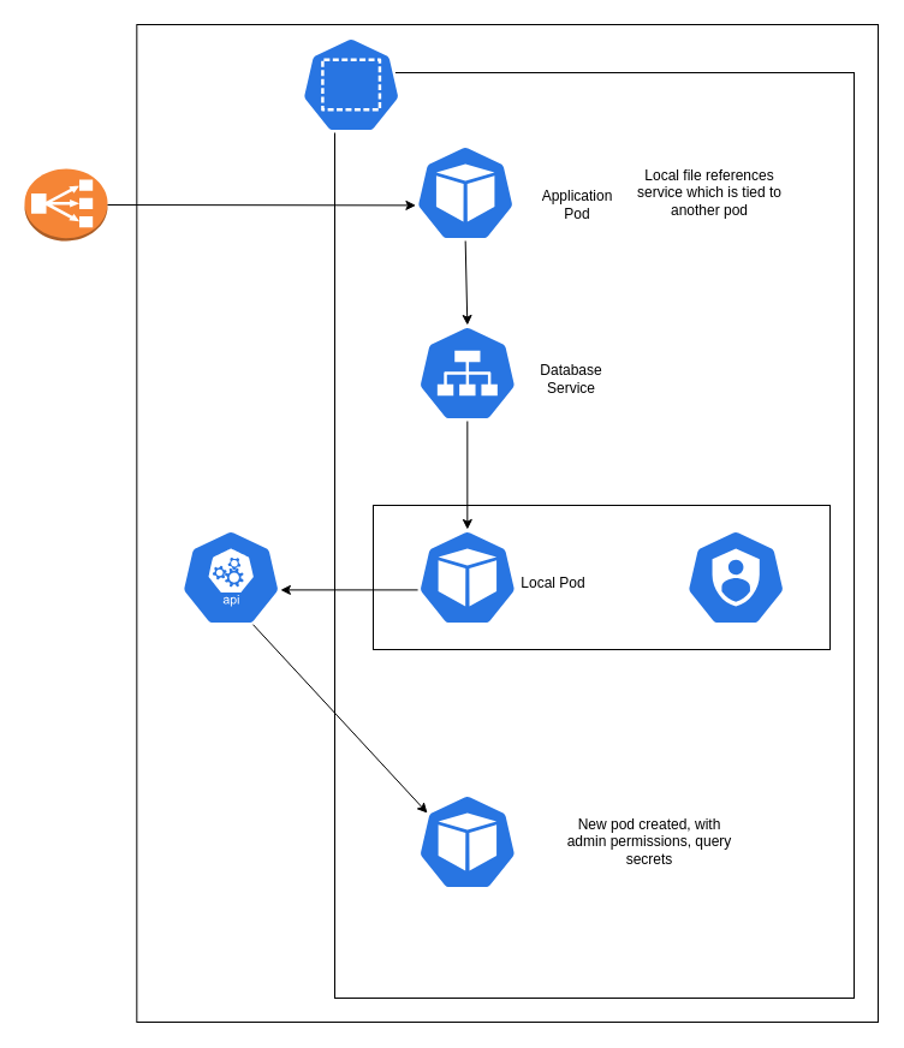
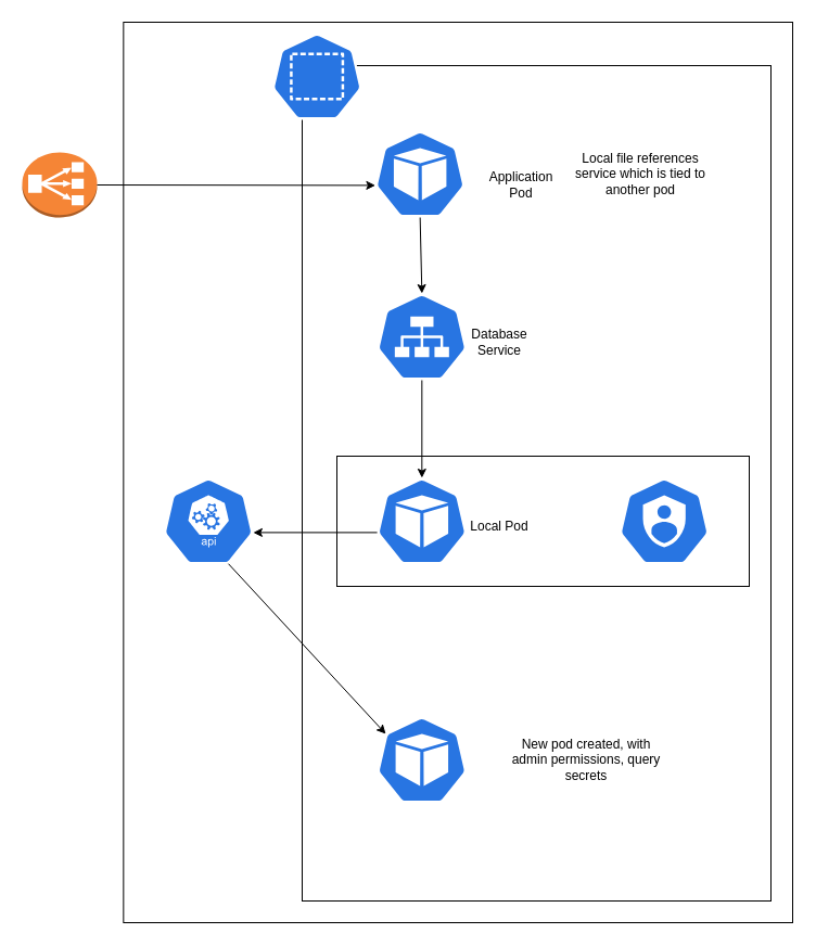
- <mxCell id="17" value="Database&lt;br&gt;Service" style="text;html=1;strokeColor=none;fillColor=none;align=center;verticalAlign=middle;whiteSpace=wrap;rounded=0;" vertex="1" parent="1"><mxGeometry x="445" y="300" width="60" height="30" as="geometry" /></mxCell>
+ <mxCell id="17" value="Database&lt;br&gt;Service" style="text;html=1;strokeColor=none;fillColor=none;align=center;verticalAlign=middle;whiteSpace=wrap;rounded=0;" vertex="1" parent="1"><mxGeometry x="430" y="300" width="60" height="30" as="geometry" /></mxCell>
